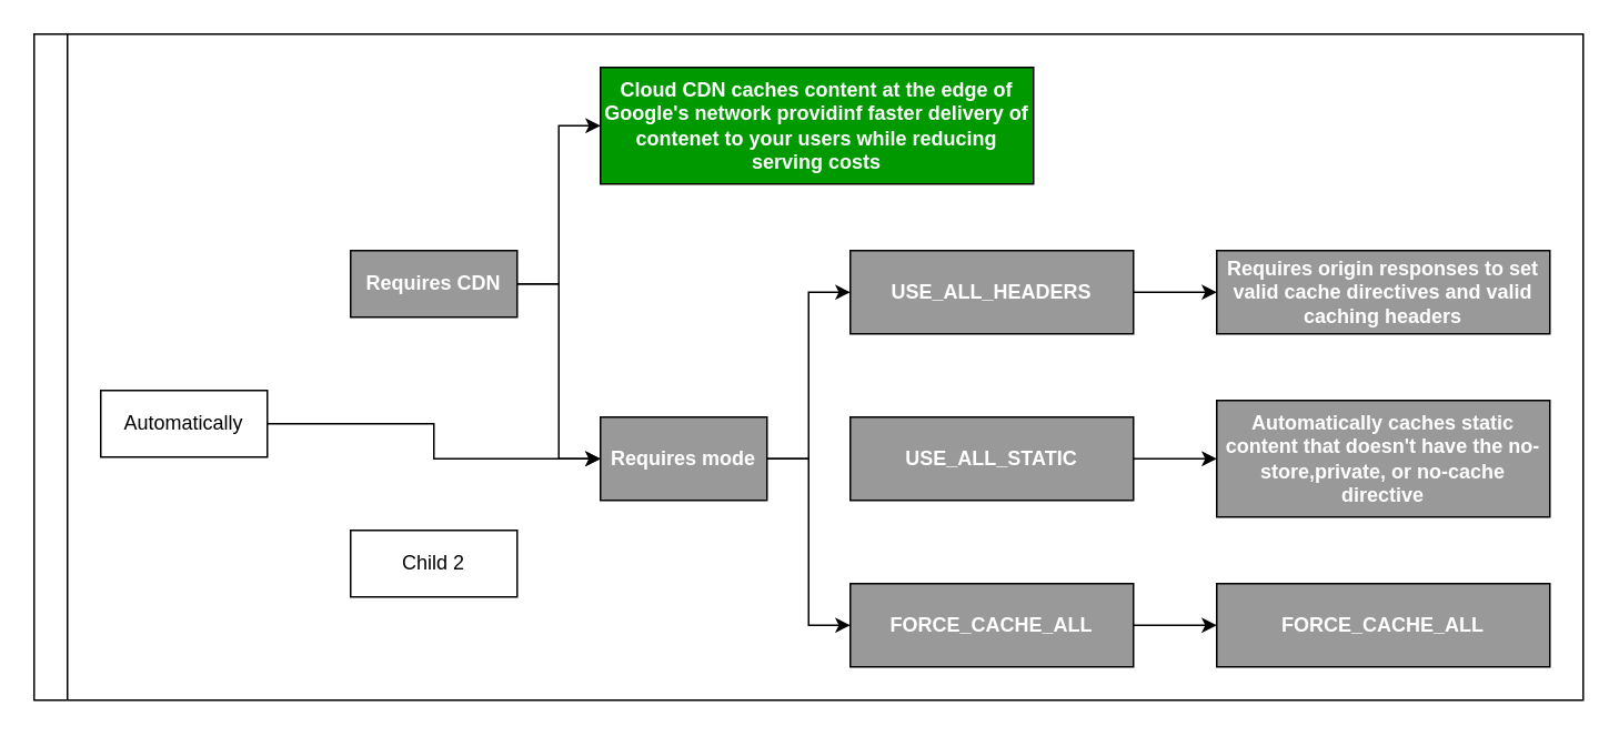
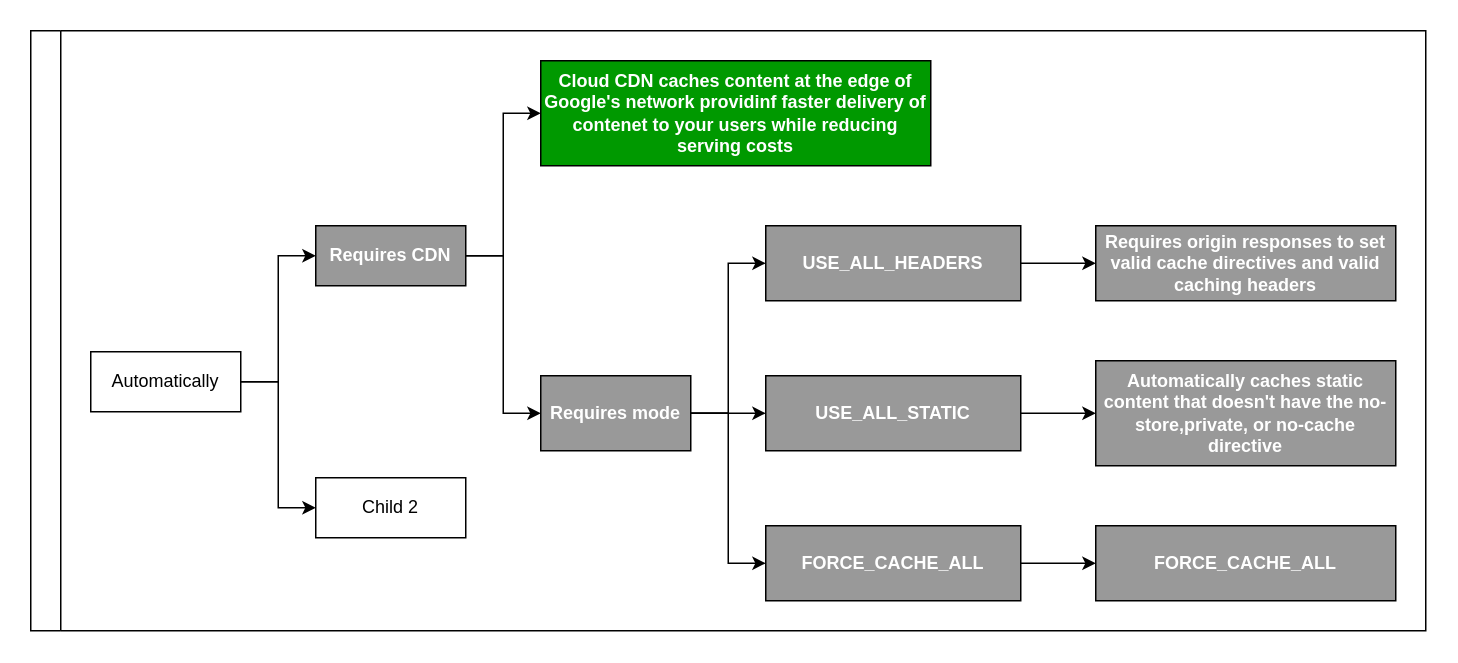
- <mxCell id="5" value="" style="edgeStyle=elbowEdgeStyle;elbow=horizontal;html=1;rounded=0;" edge="1" parent="2" source="3" target="11"><mxGeometry relative="1" as="geometry" /></mxCell>
+ <mxCell id="5" value="" style="edgeStyle=elbowEdgeStyle;elbow=horizontal;html=1;rounded=0;" edge="1" parent="2" source="3" target="4"><mxGeometry relative="1" as="geometry" /></mxCell>
+ <mxCell id="16" value="" style="edgeStyle=elbowEdgeStyle;elbow=horizontal;html=1;rounded=0;" edge="1" target="17" source="11" parent="2"><mxGeometry relative="1" as="geometry"><mxPoint x="550" y="136.2" as="sourcePoint" /></mxGeometry></mxCell>
+ <mxCell id="7" value="" style="edgeStyle=elbowEdgeStyle;elbow=horizontal;html=1;rounded=0;" edge="1" parent="2" source="3" target="6"><mxGeometry relative="1" as="geometry" /></mxCell>
